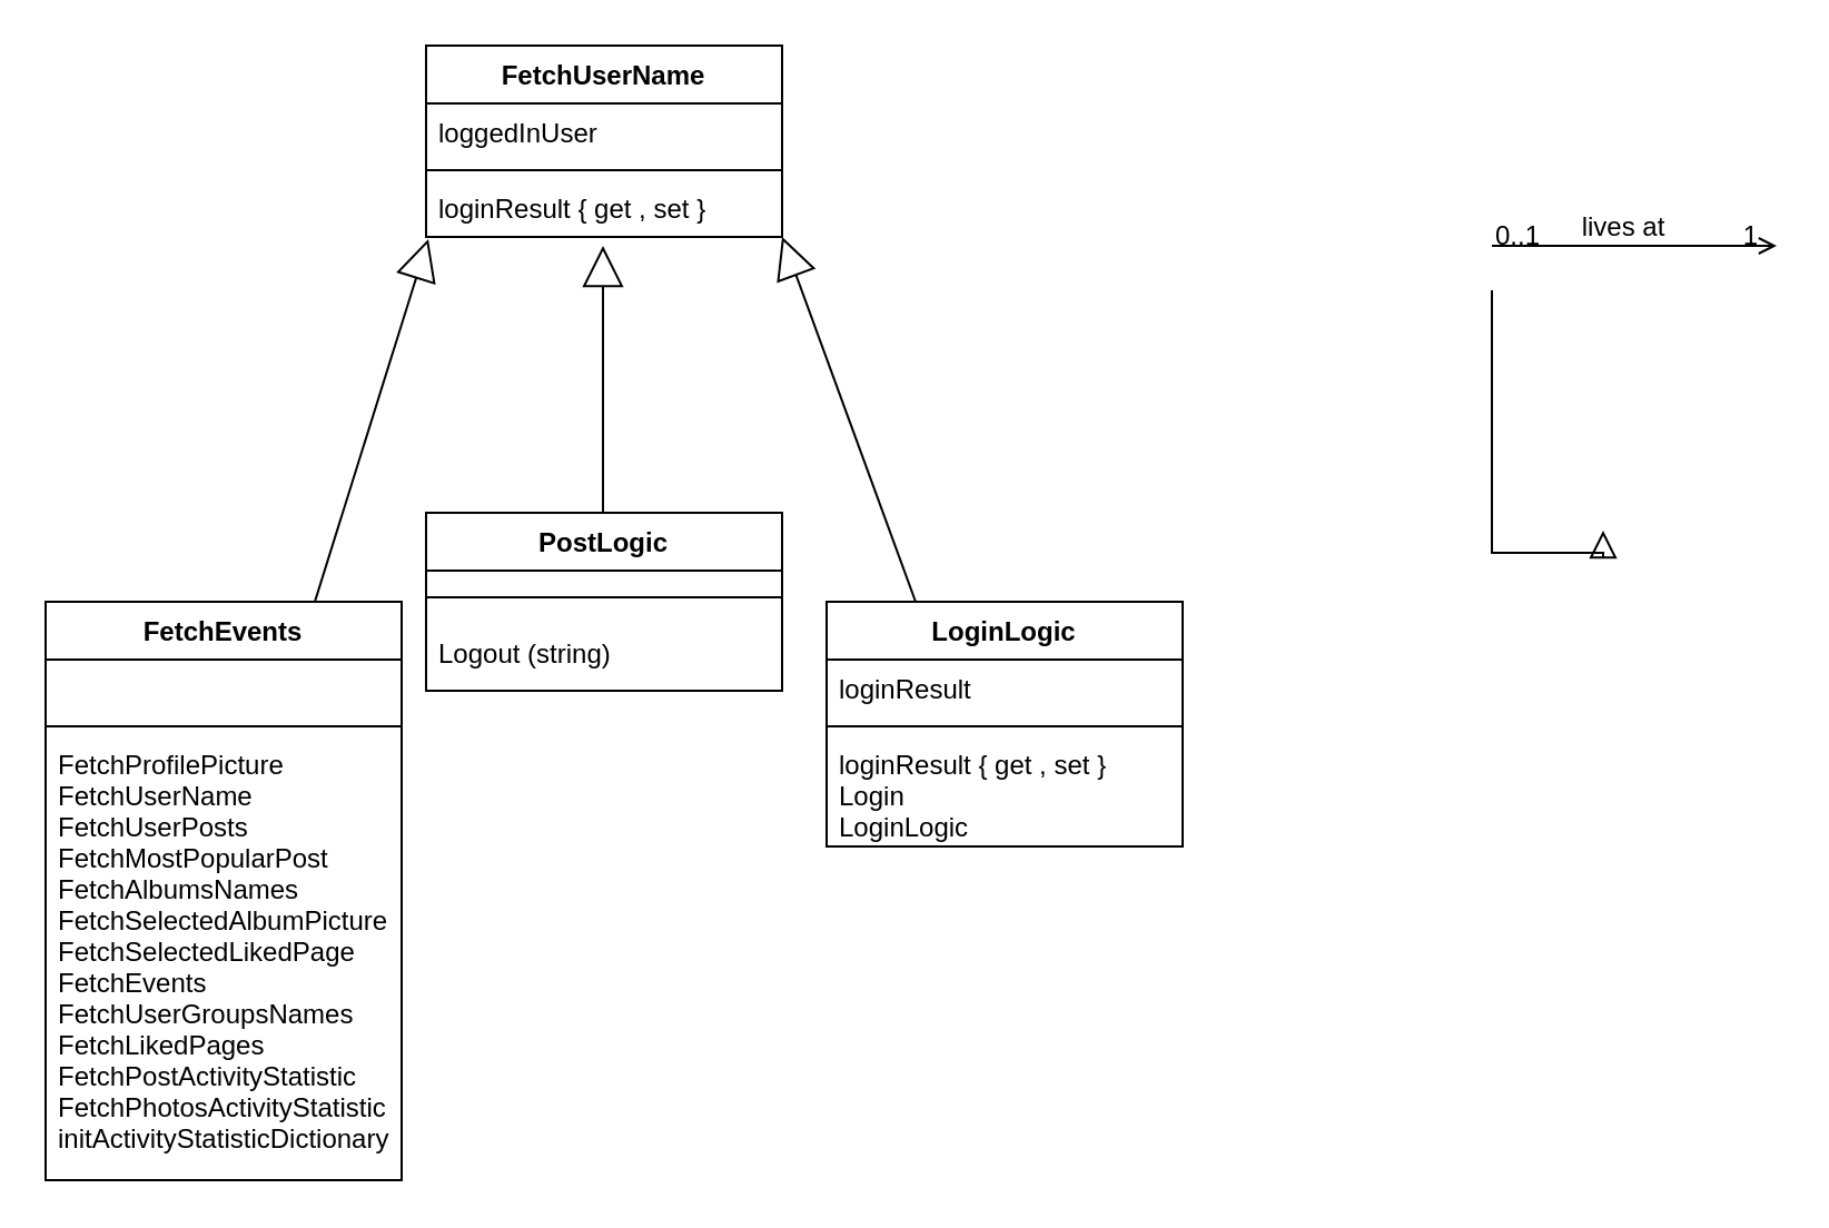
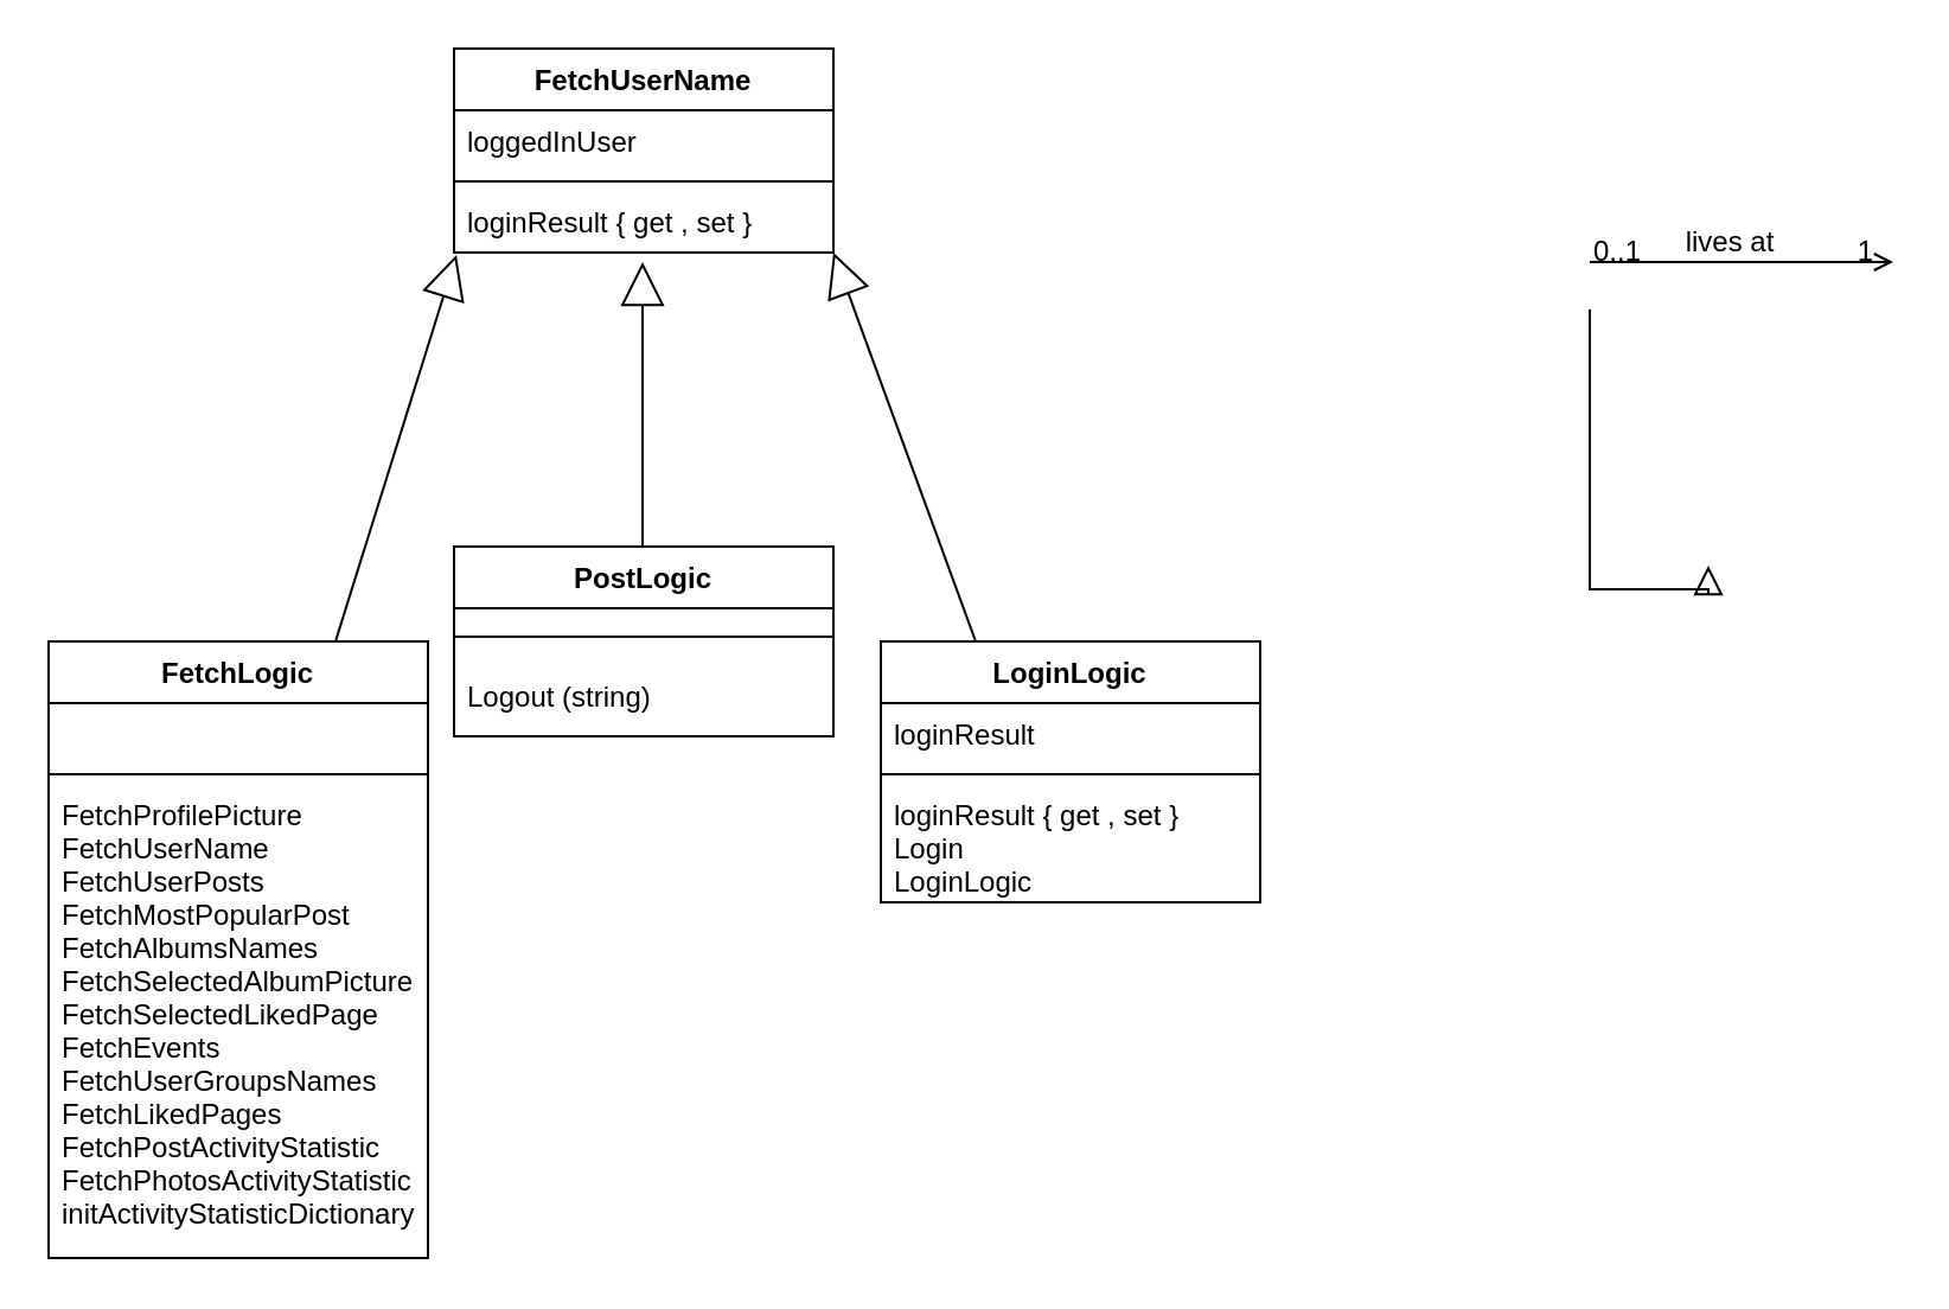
- <mxCell id="21" value="FetchEvents" style="swimlane;fontStyle=1;align=center;verticalAlign=top;childLayout=stackLayout;horizontal=1;startSize=26;horizontalStack=0;resizeParent=1;resizeParentMax=0;resizeLast=0;collapsible=1;marginBottom=0;" vertex="1" parent="1"><mxGeometry x="20" y="270" width="160" height="260" as="geometry" /></mxCell>
+ <mxCell id="21" value="FetchLogic" style="swimlane;fontStyle=1;align=center;verticalAlign=top;childLayout=stackLayout;horizontal=1;startSize=26;horizontalStack=0;resizeParent=1;resizeParentMax=0;resizeLast=0;collapsible=1;marginBottom=0;" vertex="1" parent="1"><mxGeometry x="20" y="270" width="160" height="260" as="geometry" /></mxCell>
